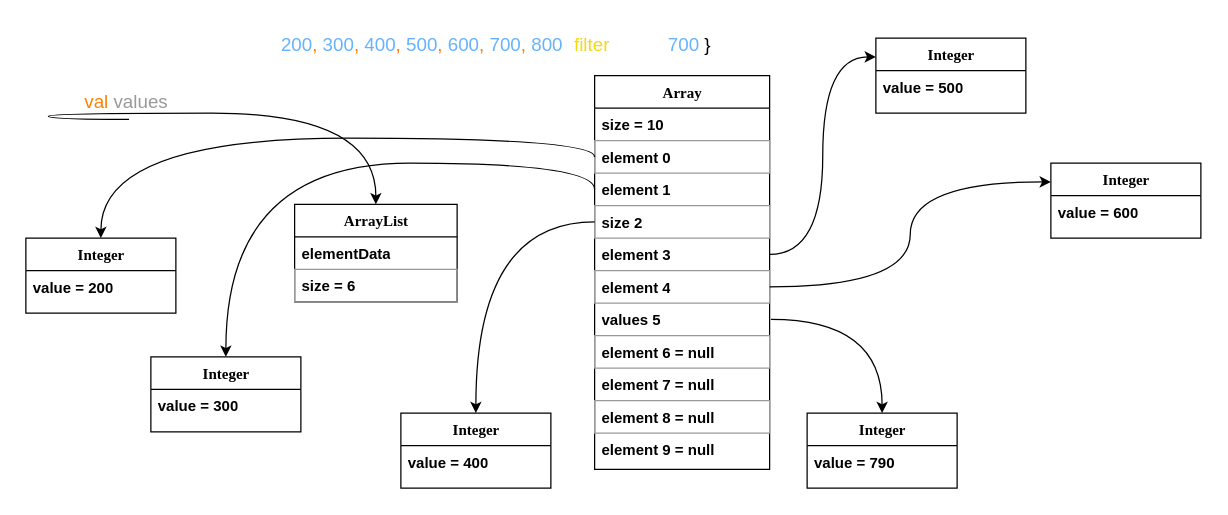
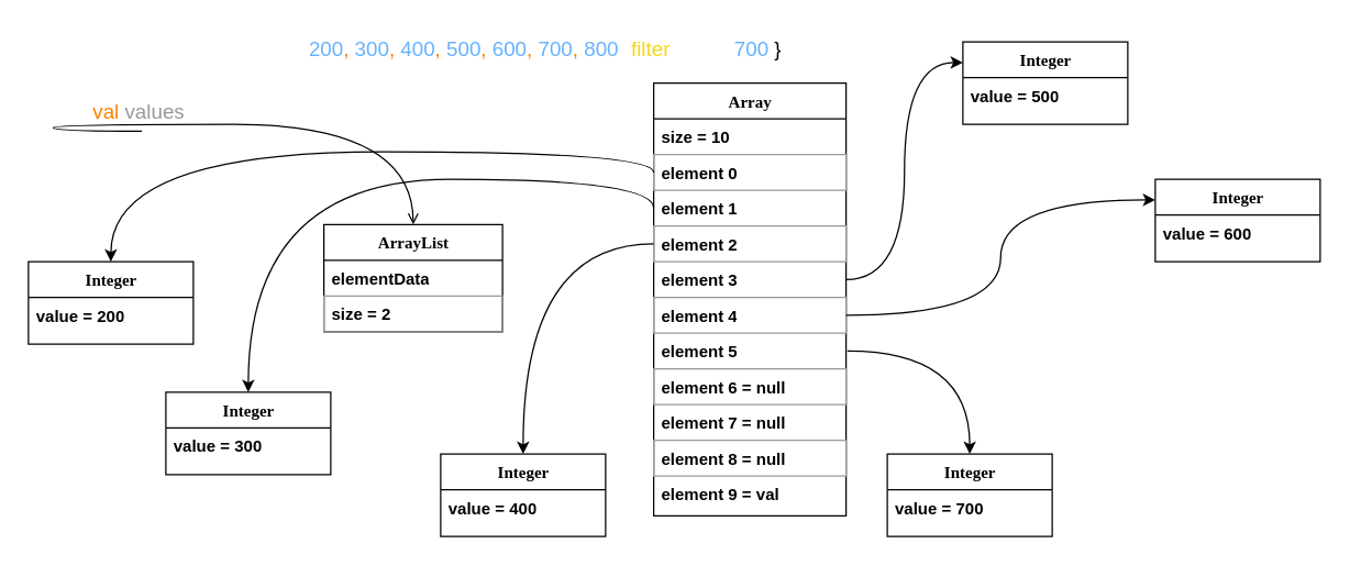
- <mxCell id="36" style="edgeStyle=orthogonalEdgeStyle;rounded=0;orthogonalLoop=1;jettySize=auto;html=1;exitX=0.25;exitY=1;exitDx=0;exitDy=0;entryX=0.5;entryY=0;entryDx=0;entryDy=0;curved=1;" parent="1" source="37" target="2" edge="1"><mxGeometry relative="1" as="geometry"><Array as="points"><mxPoint x="38" y="90" /><mxPoint x="300" y="90" /></Array></mxGeometry></mxCell>
+ <mxCell id="36" style="edgeStyle=orthogonalEdgeStyle;rounded=0;orthogonalLoop=1;jettySize=auto;html=1;exitX=0.25;exitY=1;exitDx=0;exitDy=0;entryX=0.5;entryY=0;entryDx=0;entryDy=0;curved=1;endArrow=open;" parent="1" source="37" target="2" edge="1"><mxGeometry relative="1" as="geometry"><Array as="points"><mxPoint x="38" y="90" /><mxPoint x="300" y="90" /></Array></mxGeometry></mxCell>
- <mxCell id="9" value="size 2" style="text;html=1;strokeColor=#999999;fillColor=none;align=left;verticalAlign=top;spacingLeft=4;spacingRight=4;whiteSpace=wrap;overflow=hidden;rotatable=0;points=[[0,0.5],[1,0.5]];portConstraint=eastwest;fontColor=#000000;fontStyle=1" parent="5" vertex="1"><mxGeometry y="104" width="140" height="26" as="geometry" /></mxCell>
+ <mxCell id="9" value="element 2" style="text;html=1;strokeColor=#999999;fillColor=none;align=left;verticalAlign=top;spacingLeft=4;spacingRight=4;whiteSpace=wrap;overflow=hidden;rotatable=0;points=[[0,0.5],[1,0.5]];portConstraint=eastwest;fontColor=#000000;fontStyle=1" parent="5" vertex="1"><mxGeometry y="104" width="140" height="26" as="geometry" /></mxCell>
- <mxCell id="4" value="&lt;font color=&quot;#000000&quot;&gt;&lt;b&gt;size = 6&lt;/b&gt;&lt;/font&gt;" style="text;html=1;strokeColor=#999999;fillColor=none;align=left;verticalAlign=top;spacingLeft=4;spacingRight=4;whiteSpace=wrap;overflow=hidden;rotatable=0;points=[[0,0.5],[1,0.5]];portConstraint=eastwest;" parent="2" vertex="1"><mxGeometry y="52" width="130" height="26" as="geometry" /></mxCell>
+ <mxCell id="4" value="&lt;font color=&quot;#000000&quot;&gt;&lt;b&gt;size = 2&lt;/b&gt;&lt;/font&gt;" style="text;html=1;strokeColor=#999999;fillColor=none;align=left;verticalAlign=top;spacingLeft=4;spacingRight=4;whiteSpace=wrap;overflow=hidden;rotatable=0;points=[[0,0.5],[1,0.5]];portConstraint=eastwest;" parent="2" vertex="1"><mxGeometry y="52" width="130" height="26" as="geometry" /></mxCell>
- <mxCell id="12" value="values 5" style="text;html=1;strokeColor=none;fillColor=none;align=left;verticalAlign=top;spacingLeft=4;spacingRight=4;whiteSpace=wrap;overflow=hidden;rotatable=0;points=[[0,0.5],[1,0.5]];portConstraint=eastwest;fontColor=#000000;fontStyle=1;perimeterSpacing=1;" parent="5" vertex="1"><mxGeometry y="182" width="140" height="26" as="geometry" /></mxCell>
+ <mxCell id="12" value="element 5" style="text;html=1;strokeColor=none;fillColor=none;align=left;verticalAlign=top;spacingLeft=4;spacingRight=4;whiteSpace=wrap;overflow=hidden;rotatable=0;points=[[0,0.5],[1,0.5]];portConstraint=eastwest;fontColor=#000000;fontStyle=1;perimeterSpacing=1;" parent="5" vertex="1"><mxGeometry y="182" width="140" height="26" as="geometry" /></mxCell>
- <mxCell id="16" value="element 9 = null" style="text;html=1;strokeColor=none;fillColor=none;align=left;verticalAlign=top;spacingLeft=4;spacingRight=4;whiteSpace=wrap;overflow=hidden;rotatable=0;points=[[0,0.5],[1,0.5]];portConstraint=eastwest;fontColor=#000000;fontStyle=1;perimeterSpacing=1;" parent="5" vertex="1"><mxGeometry y="286" width="140" height="26" as="geometry" /></mxCell>
+ <mxCell id="16" value="element 9 = val" style="text;html=1;strokeColor=none;fillColor=none;align=left;verticalAlign=top;spacingLeft=4;spacingRight=4;whiteSpace=wrap;overflow=hidden;rotatable=0;points=[[0,0.5],[1,0.5]];portConstraint=eastwest;fontColor=#000000;fontStyle=1;perimeterSpacing=1;" parent="5" vertex="1"><mxGeometry y="286" width="140" height="26" as="geometry" /></mxCell>
- <mxCell id="29" value="value = 790" style="text;html=1;strokeColor=none;fillColor=none;align=left;verticalAlign=top;spacingLeft=4;spacingRight=4;whiteSpace=wrap;overflow=hidden;rotatable=0;points=[[0,0.5],[1,0.5]];portConstraint=eastwest;fontColor=#000000;fontStyle=1" parent="28" vertex="1"><mxGeometry y="26" width="120" height="26" as="geometry" /></mxCell>
+ <mxCell id="29" value="value = 700" style="text;html=1;strokeColor=none;fillColor=none;align=left;verticalAlign=top;spacingLeft=4;spacingRight=4;whiteSpace=wrap;overflow=hidden;rotatable=0;points=[[0,0.5],[1,0.5]];portConstraint=eastwest;fontColor=#000000;fontStyle=1" parent="28" vertex="1"><mxGeometry y="26" width="120" height="26" as="geometry" /></mxCell>
